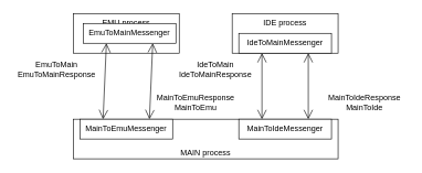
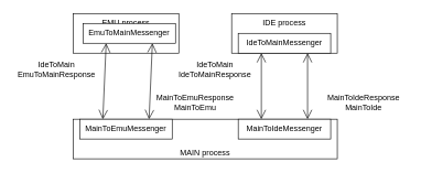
- <mxCell id="9" value="EmuToMain&lt;br&gt;EmuToMainResponse" style="text;html=1;strokeColor=none;fillColor=none;align=center;verticalAlign=middle;whiteSpace=wrap;rounded=0;" vertex="1" parent="1"><mxGeometry x="20" y="90" width="130" height="30" as="geometry" /></mxCell>
+ <mxCell id="9" value="IdeToMain&lt;br&gt;EmuToMainResponse" style="text;html=1;strokeColor=none;fillColor=none;align=center;verticalAlign=middle;whiteSpace=wrap;rounded=0;" vertex="1" parent="1"><mxGeometry x="20" y="90" width="130" height="30" as="geometry" /></mxCell>
